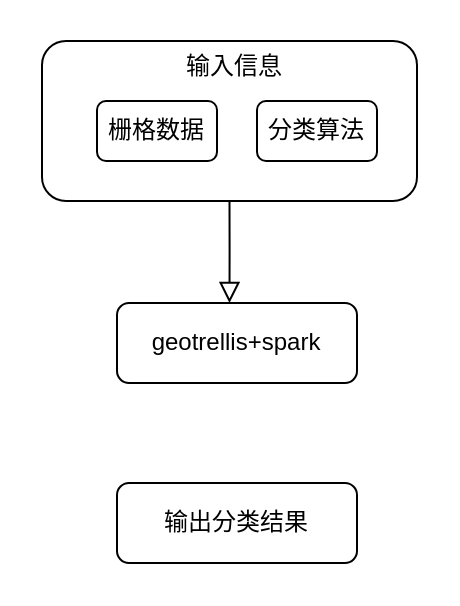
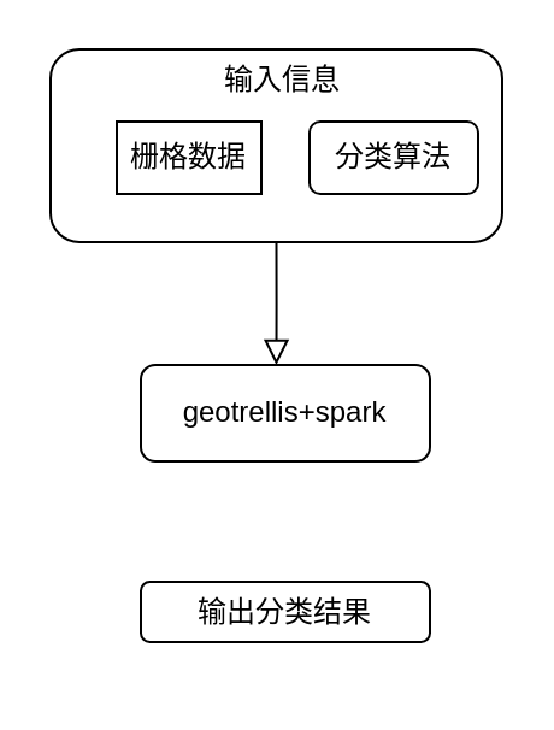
- <mxCell id="6" value="栅格数据" style="rounded=1;whiteSpace=wrap;html=1;" vertex="1" parent="1"><mxGeometry x="48" y="50" width="60" height="30" as="geometry" /></mxCell>
+ <mxCell id="6" value="栅格数据" style="whiteSpace=wrap;html=1;rounded=0;" vertex="1" parent="1"><mxGeometry x="48" y="50" width="60" height="30" as="geometry" /></mxCell>
- <mxCell id="7" value="分类算法" style="rounded=1;whiteSpace=wrap;html=1;" vertex="1" parent="1"><mxGeometry x="128" y="50" width="60" height="30" as="geometry" /></mxCell>
+ <mxCell id="7" value="分类算法" style="rounded=1;whiteSpace=wrap;html=1;" vertex="1" parent="1"><mxGeometry x="128" y="50" width="70" height="30" as="geometry" /></mxCell>
- <mxCell id="8" value="输出分类结果" style="rounded=1;whiteSpace=wrap;html=1;fontSize=12;glass=0;strokeWidth=1;shadow=0;" vertex="1" parent="1"><mxGeometry x="58" y="241" width="120" height="40" as="geometry" /></mxCell>
+ <mxCell id="8" value="输出分类结果" style="rounded=1;whiteSpace=wrap;html=1;fontSize=12;glass=0;strokeWidth=1;shadow=0;" vertex="1" parent="1"><mxGeometry x="58" y="241" width="120" height="25" as="geometry" /></mxCell>
